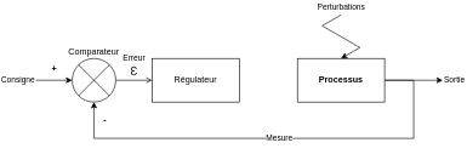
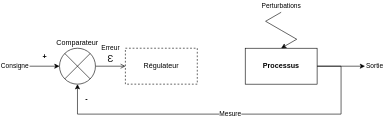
- <mxCell id="5" value="Régulateur" style="rounded=0;whiteSpace=wrap;html=1;" vertex="1" parent="1"><mxGeometry x="180" y="80" width="120" height="60" as="geometry" /></mxCell>
+ <mxCell id="5" value="Régulateur" style="rounded=0;whiteSpace=wrap;html=1;dashed=1;" vertex="1" parent="1"><mxGeometry x="180" y="80" width="120" height="60" as="geometry" /></mxCell>
